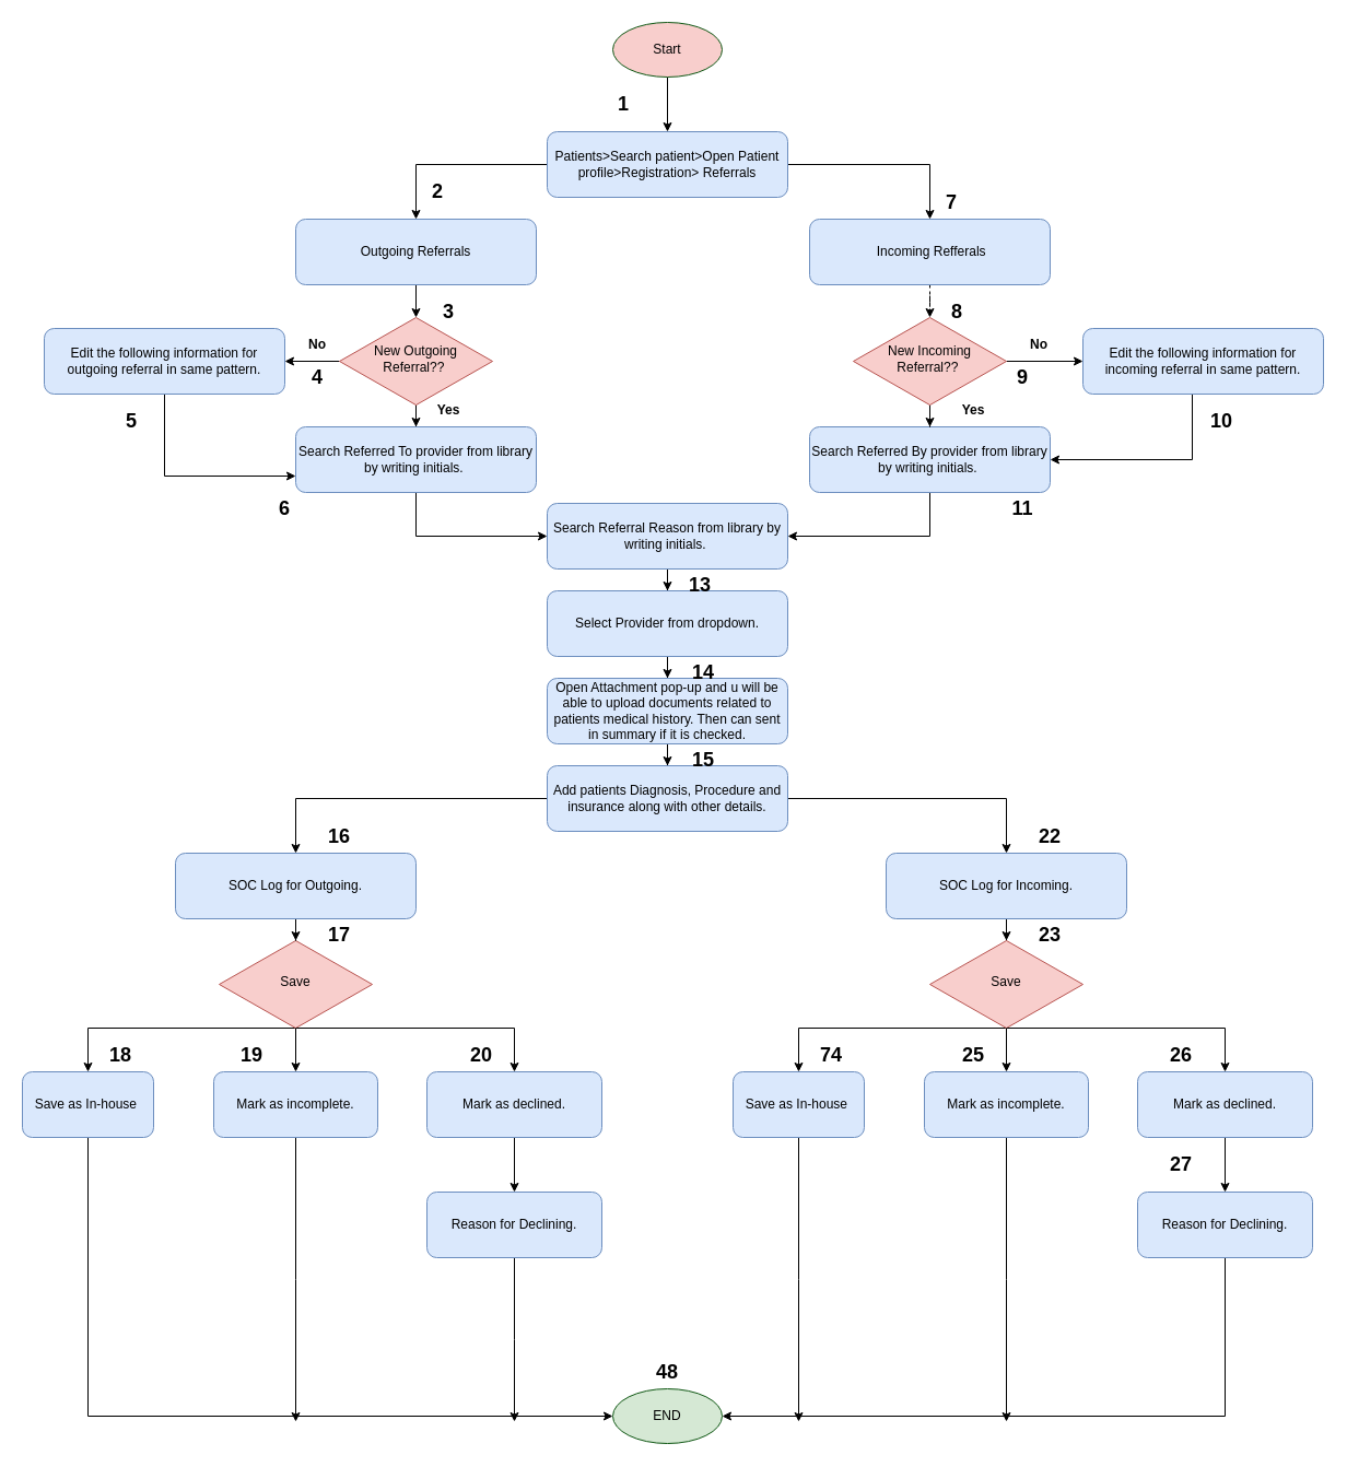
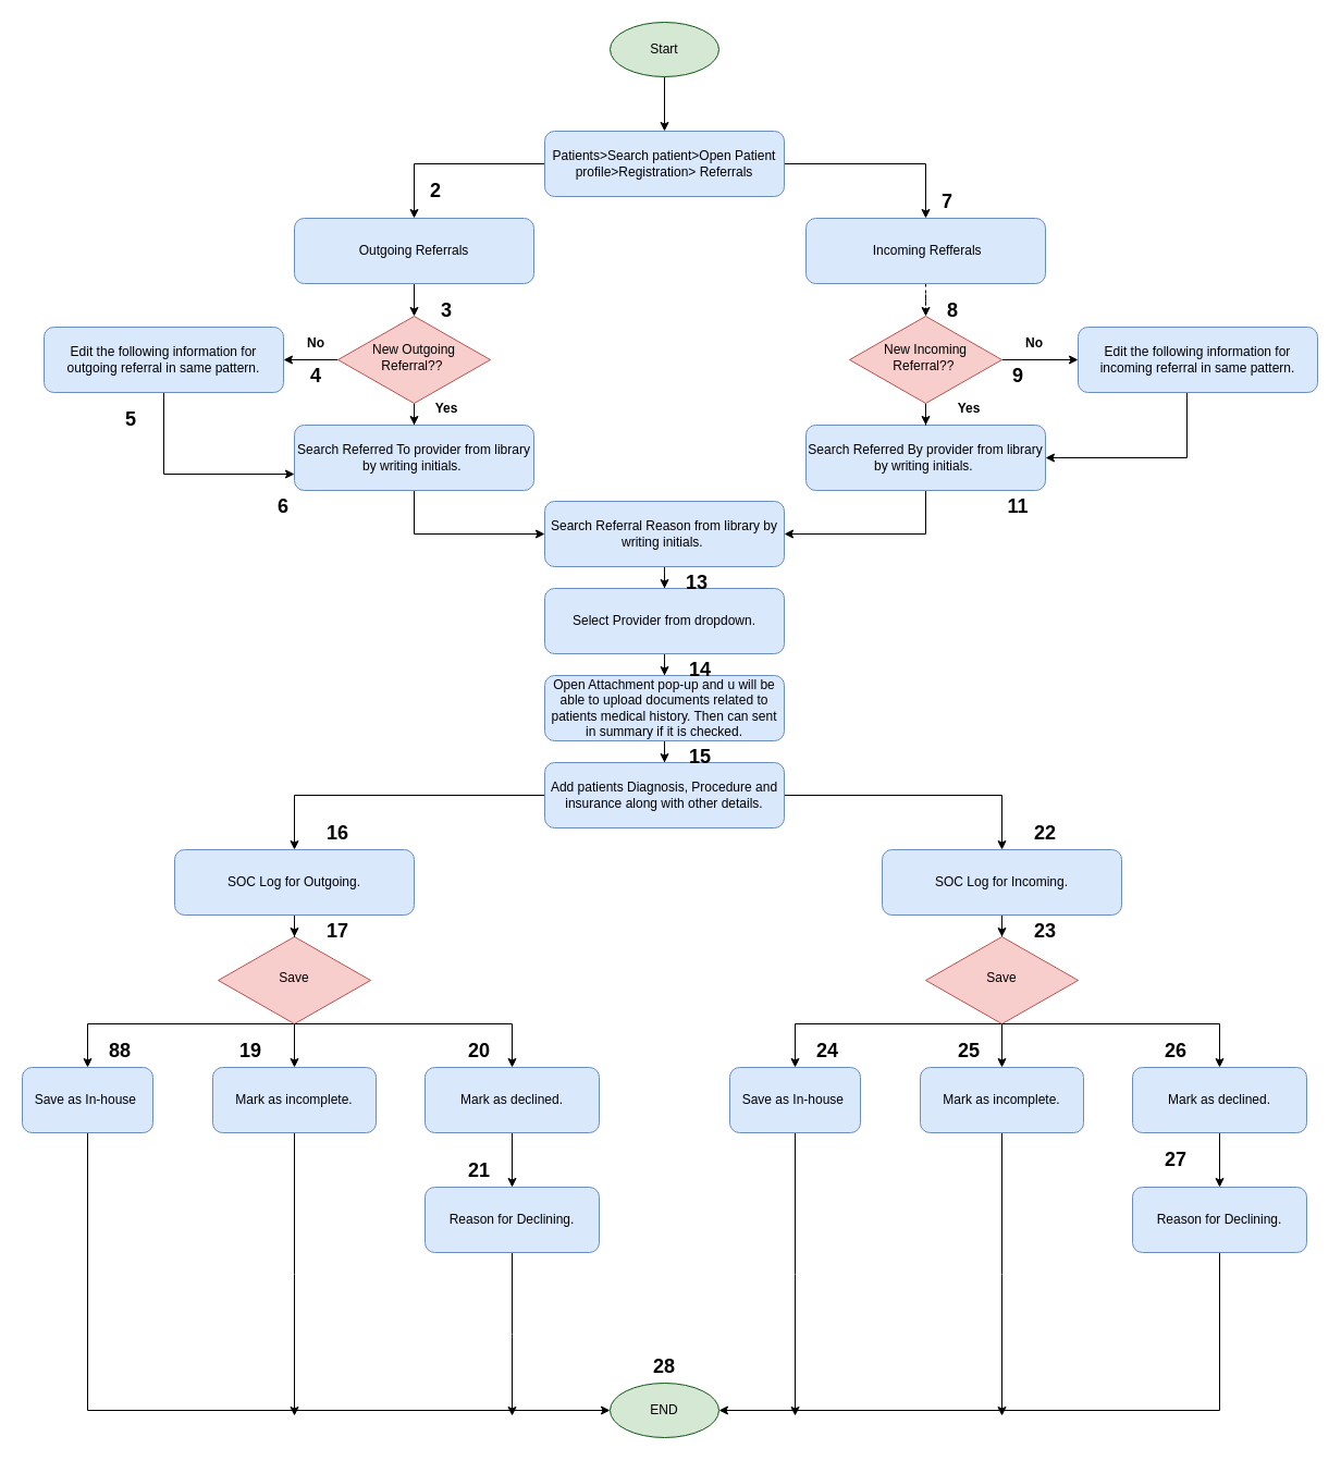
- <mxCell id="9" value="Start" style="ellipse;whiteSpace=wrap;html=1;fillColor=#f8cecc;strokeColor=#125916;" vertex="1" parent="1"><mxGeometry x="560" y="20" width="100" height="50" as="geometry" /></mxCell>
+ <mxCell id="9" value="Start" style="ellipse;whiteSpace=wrap;html=1;fillColor=#d5e8d4;strokeColor=#125916;" vertex="1" parent="1"><mxGeometry x="560" y="20" width="100" height="50" as="geometry" /></mxCell>
- <mxCell id="67" value="&lt;b&gt;&lt;font style=&quot;font-size: 18px;&quot;&gt;1&lt;/font&gt;&lt;/b&gt;" style="text;html=1;strokeColor=none;fillColor=none;align=center;verticalAlign=middle;whiteSpace=wrap;rounded=0;" vertex="1" parent="1"><mxGeometry x="540" y="80" width="60" height="30" as="geometry" /></mxCell>
- <mxCell id="79" value="&lt;b&gt;&lt;font style=&quot;font-size: 18px;&quot;&gt;10&lt;/font&gt;&lt;/b&gt;" style="text;html=1;strokeColor=none;fillColor=none;align=center;verticalAlign=middle;whiteSpace=wrap;rounded=0;" vertex="1" parent="1"><mxGeometry x="1087" y="370" width="60" height="30" as="geometry" /></mxCell>
- <mxCell id="83" value="&lt;b&gt;&lt;font style=&quot;font-size: 18px;&quot;&gt;18&lt;/font&gt;&lt;/b&gt;" style="text;html=1;strokeColor=none;fillColor=none;align=center;verticalAlign=middle;whiteSpace=wrap;rounded=0;" vertex="1" parent="1"><mxGeometry x="80" y="950" width="60" height="30" as="geometry" /></mxCell>
+ <mxCell id="83" value="&lt;b&gt;&lt;font style=&quot;font-size: 18px;&quot;&gt;88&lt;/font&gt;&lt;/b&gt;" style="text;html=1;strokeColor=none;fillColor=none;align=center;verticalAlign=middle;whiteSpace=wrap;rounded=0;" vertex="1" parent="1"><mxGeometry x="80" y="950" width="60" height="30" as="geometry" /></mxCell>
- <mxCell id="89" value="&lt;b&gt;&lt;font style=&quot;font-size: 18px;&quot;&gt;74&lt;/font&gt;&lt;/b&gt;" style="text;html=1;strokeColor=none;fillColor=none;align=center;verticalAlign=middle;whiteSpace=wrap;rounded=0;" vertex="1" parent="1"><mxGeometry x="730" y="950" width="60" height="30" as="geometry" /></mxCell>
+ <mxCell id="89" value="&lt;b&gt;&lt;font style=&quot;font-size: 18px;&quot;&gt;24&lt;/font&gt;&lt;/b&gt;" style="text;html=1;strokeColor=none;fillColor=none;align=center;verticalAlign=middle;whiteSpace=wrap;rounded=0;" vertex="1" parent="1"><mxGeometry x="730" y="950" width="60" height="30" as="geometry" /></mxCell>
+ <mxCell id="86" value="&lt;span style=&quot;font-size: 18px;&quot;&gt;&lt;b&gt;21&lt;/b&gt;&lt;/span&gt;" style="text;html=1;strokeColor=none;fillColor=none;align=center;verticalAlign=middle;whiteSpace=wrap;rounded=0;" vertex="1" parent="1"><mxGeometry x="410" y="1060" width="60" height="30" as="geometry" /></mxCell>
- <mxCell id="93" value="&lt;b&gt;&lt;font style=&quot;font-size: 18px;&quot;&gt;48&lt;/font&gt;&lt;/b&gt;" style="text;html=1;strokeColor=none;fillColor=none;align=center;verticalAlign=middle;whiteSpace=wrap;rounded=0;" vertex="1" parent="1"><mxGeometry x="580" y="1240" width="60" height="30" as="geometry" /></mxCell>
+ <mxCell id="93" value="&lt;b&gt;&lt;font style=&quot;font-size: 18px;&quot;&gt;28&lt;/font&gt;&lt;/b&gt;" style="text;html=1;strokeColor=none;fillColor=none;align=center;verticalAlign=middle;whiteSpace=wrap;rounded=0;" vertex="1" parent="1"><mxGeometry x="580" y="1240" width="60" height="30" as="geometry" /></mxCell>
